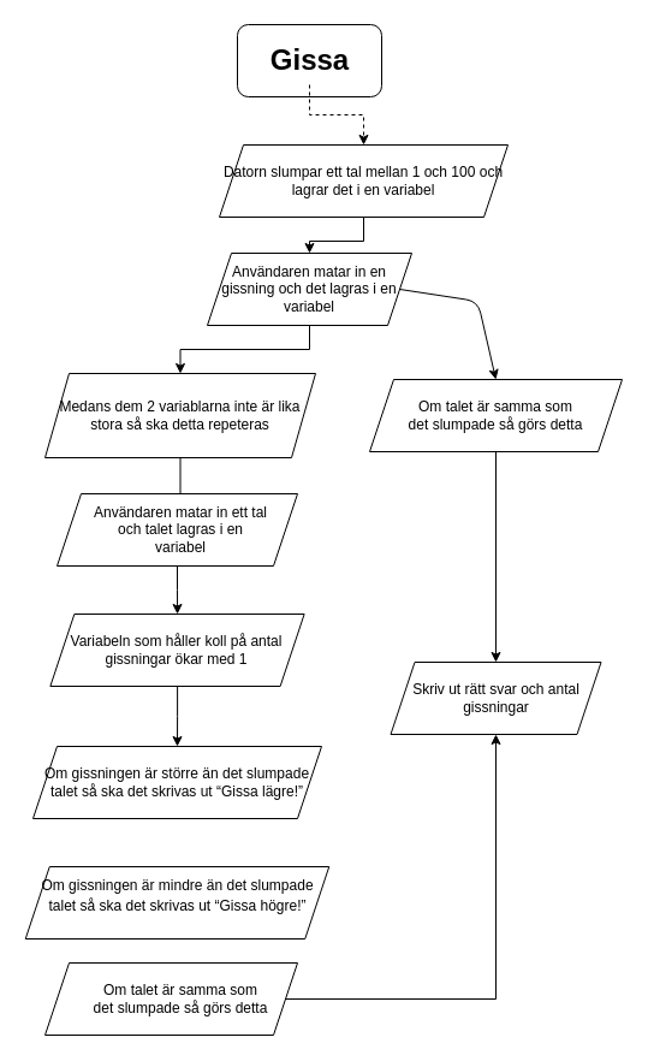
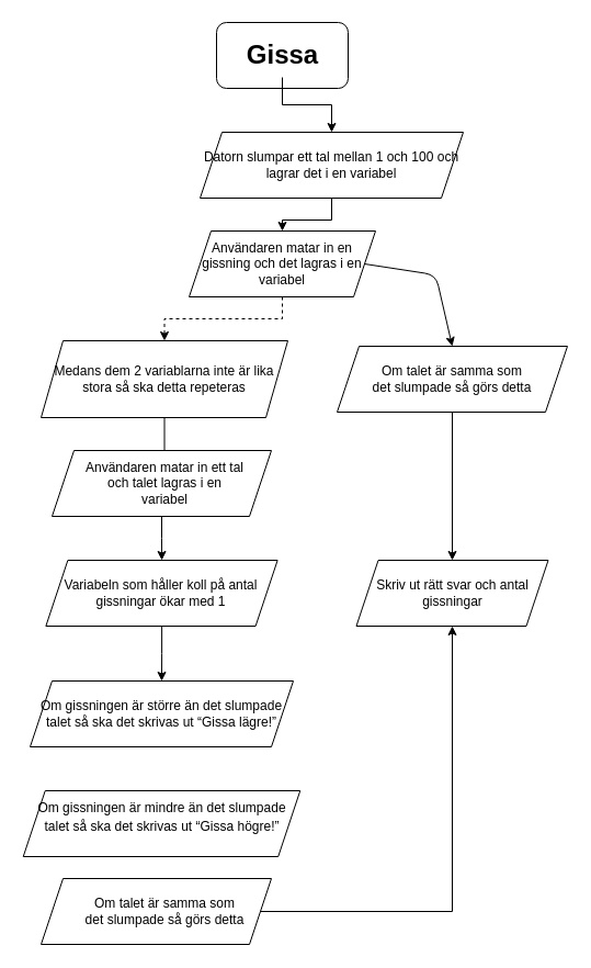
- <mxCell id="3" value="" style="edgeStyle=orthogonalEdgeStyle;rounded=0;orthogonalLoop=1;jettySize=auto;html=1;dashed=1;" parent="1" source="4" target="6" edge="1"><mxGeometry relative="1" as="geometry" /></mxCell>
+ <mxCell id="3" value="" style="edgeStyle=orthogonalEdgeStyle;rounded=0;orthogonalLoop=1;jettySize=auto;html=1;" parent="1" source="4" target="6" edge="1"><mxGeometry relative="1" as="geometry" /></mxCell>
- <mxCell id="7" value="" style="edgeStyle=orthogonalEdgeStyle;rounded=0;orthogonalLoop=1;jettySize=auto;html=1;" parent="1" source="8" target="10" edge="1"><mxGeometry relative="1" as="geometry" /></mxCell>
+ <mxCell id="7" value="" style="edgeStyle=orthogonalEdgeStyle;rounded=0;orthogonalLoop=1;jettySize=auto;html=1;dashed=1;" parent="1" source="8" target="10" edge="1"><mxGeometry relative="1" as="geometry" /></mxCell>
- <mxCell id="18" value="Skriv ut rätt svar och antal gissningar" style="shape=parallelogram;perimeter=parallelogramPerimeter;whiteSpace=wrap;html=1;fixedSize=1;" vertex="1" parent="1"><mxGeometry x="324.5" y="550" width="175" height="60" as="geometry" /></mxCell>
+ <mxCell id="18" value="Skriv ut rätt svar och antal gissningar" style="shape=parallelogram;perimeter=parallelogramPerimeter;whiteSpace=wrap;html=1;fixedSize=1;" vertex="1" parent="1"><mxGeometry x="324.5" y="510" width="175" height="60" as="geometry" /></mxCell>
